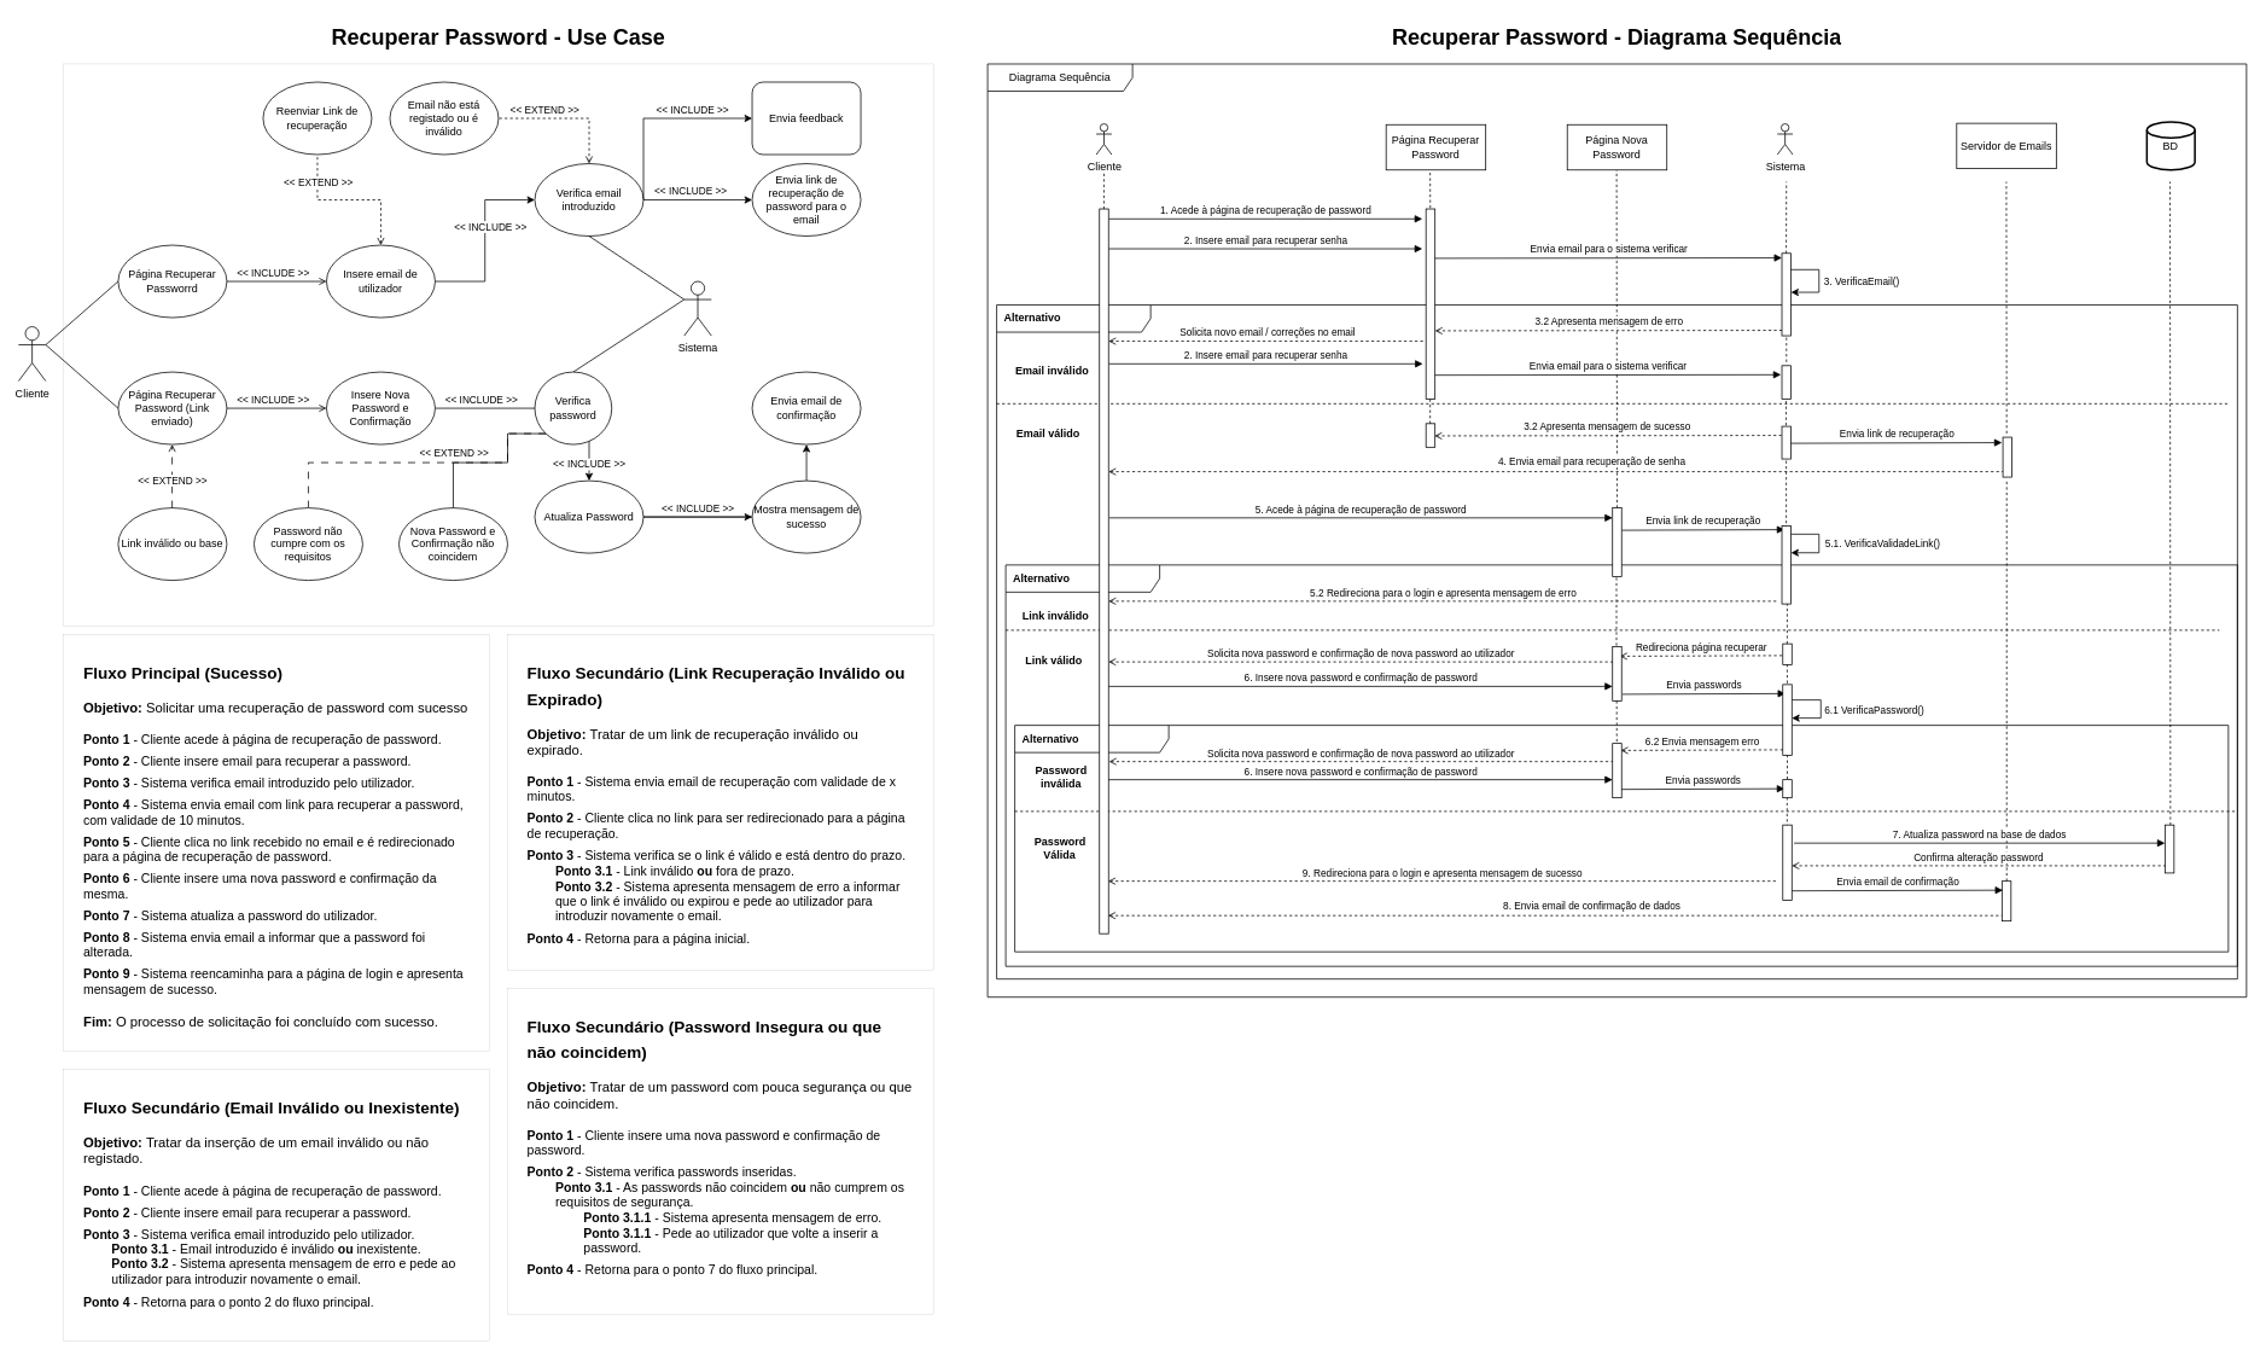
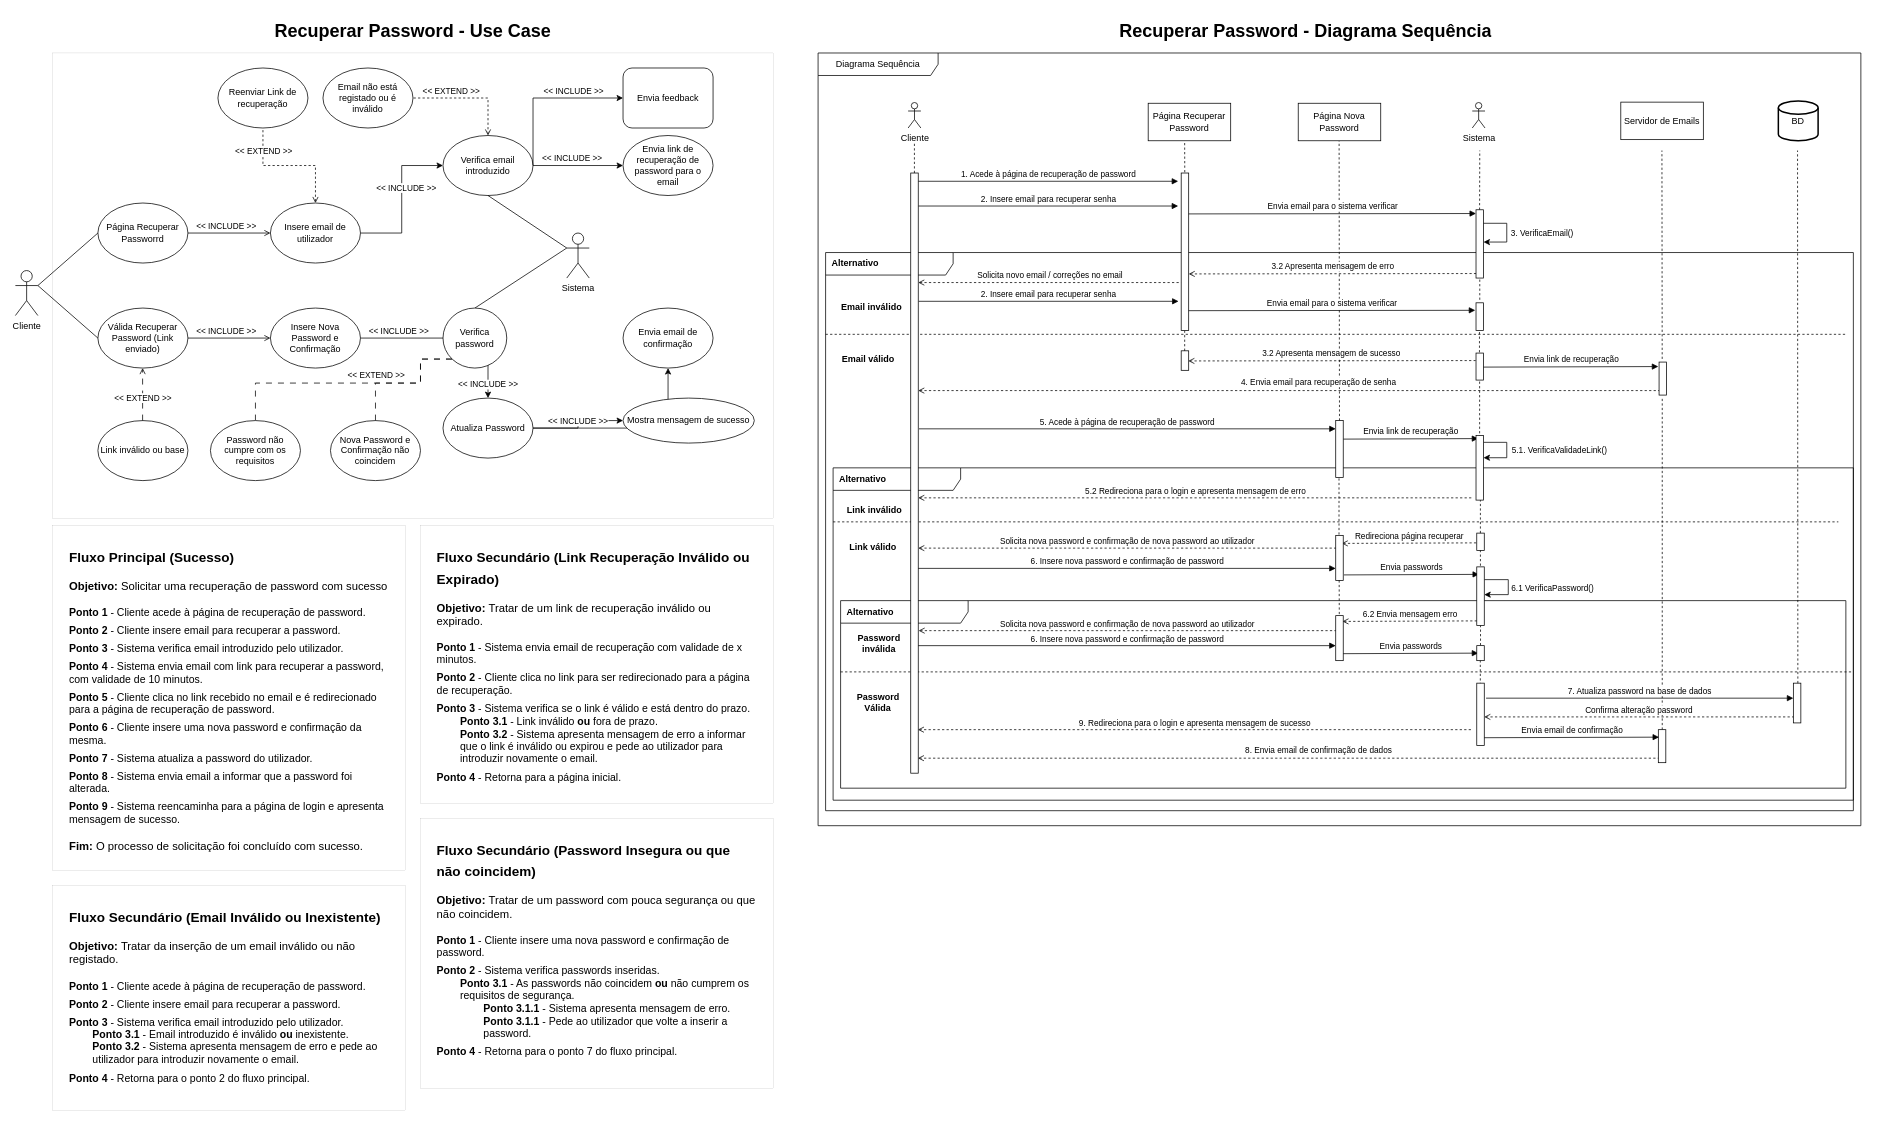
- <mxCell id="48" value="&lt;b style=&quot;&quot;&gt;&lt;font style=&quot;font-size: 24px;&quot;&gt;Recuperar Password - Diagrama Sequência&lt;/font&gt;&lt;/b&gt;" style="text;html=1;whiteSpace=wrap;overflow=hidden;rounded=0;align=center;" parent="1" vertex="1"><mxGeometry x="1090" y="20" width="1390" height="40" as="geometry" /></mxCell>
+ <mxCell id="48" value="&lt;b style=&quot;&quot;&gt;&lt;font style=&quot;font-size: 24px;&quot;&gt;Recuperar Password - Diagrama Sequência&lt;/font&gt;&lt;/b&gt;" style="text;html=1;whiteSpace=wrap;overflow=hidden;rounded=0;align=center;" parent="1" vertex="1"><mxGeometry x="1045" y="20" width="1390" height="40" as="geometry" /></mxCell>
- <mxCell id="21" value="Página Recuperar Password (Link enviado)" style="ellipse;whiteSpace=wrap;html=1;" parent="1" vertex="1"><mxGeometry x="130" y="410" width="120" height="80" as="geometry" /></mxCell>
+ <mxCell id="21" value="Válida Recuperar Password (Link enviado)" style="ellipse;whiteSpace=wrap;html=1;" parent="1" vertex="1"><mxGeometry x="130" y="410" width="120" height="80" as="geometry" /></mxCell>
- <mxCell id="46" style="edgeStyle=orthogonalEdgeStyle;rounded=0;orthogonalLoop=1;jettySize=auto;html=1;dashed=0;dashPattern=8 8;endArrow=open;endFill=0;exitX=0.5;exitY=0;exitDx=0;exitDy=0;entryX=0;entryY=1;entryDx=0;entryDy=0;" parent="1" source="45" target="143" edge="1"><mxGeometry relative="1" as="geometry"><mxPoint x="350" y="570" as="sourcePoint" /><mxPoint x="590" y="470" as="targetPoint" /><Array as="points"><mxPoint x="500" y="510" /><mxPoint x="560" y="510" /><mxPoint x="560" y="478" /><mxPoint x="608" y="478" /></Array></mxGeometry></mxCell>
+ <mxCell id="46" style="edgeStyle=orthogonalEdgeStyle;rounded=0;orthogonalLoop=1;jettySize=auto;html=1;dashed=1;dashPattern=8 8;endArrow=open;endFill=0;exitX=0.5;exitY=0;exitDx=0;exitDy=0;entryX=0;entryY=1;entryDx=0;entryDy=0;" parent="1" source="45" target="143" edge="1"><mxGeometry relative="1" as="geometry"><mxPoint x="350" y="570" as="sourcePoint" /><mxPoint x="590" y="470" as="targetPoint" /><Array as="points"><mxPoint x="500" y="510" /><mxPoint x="560" y="510" /><mxPoint x="560" y="478" /><mxPoint x="608" y="478" /></Array></mxGeometry></mxCell>
- <mxCell id="40" value="Mostra mensagem de sucesso" style="ellipse;whiteSpace=wrap;html=1;" parent="1" vertex="1"><mxGeometry x="830" y="530" width="120" height="80" as="geometry" /></mxCell>
+ <mxCell id="40" value="Mostra mensagem de sucesso" style="ellipse;whiteSpace=wrap;html=1;" parent="1" vertex="1"><mxGeometry x="830" y="530" width="175" height="60" as="geometry" /></mxCell>
